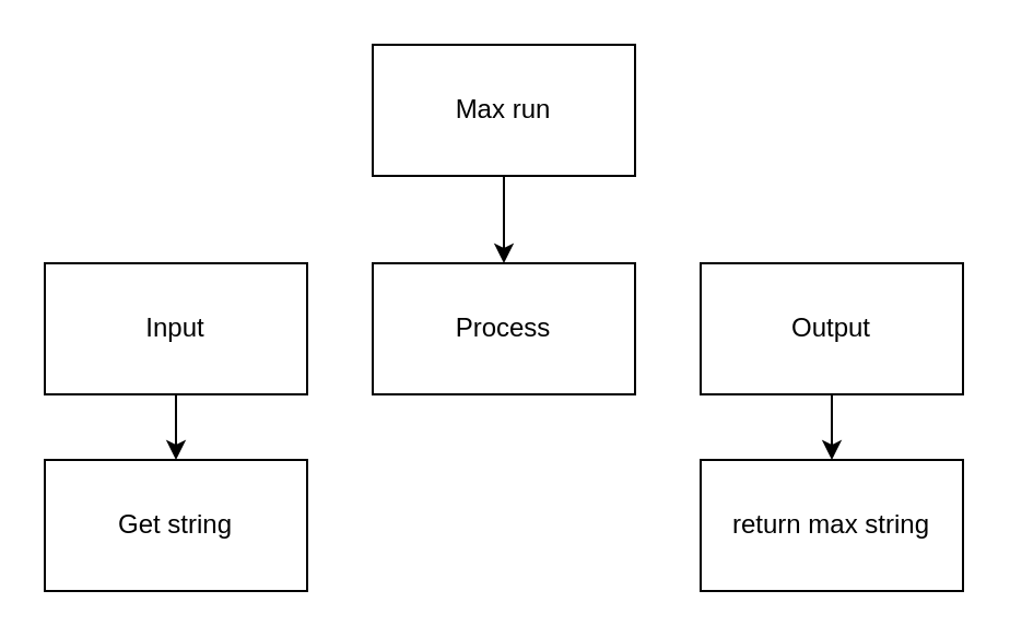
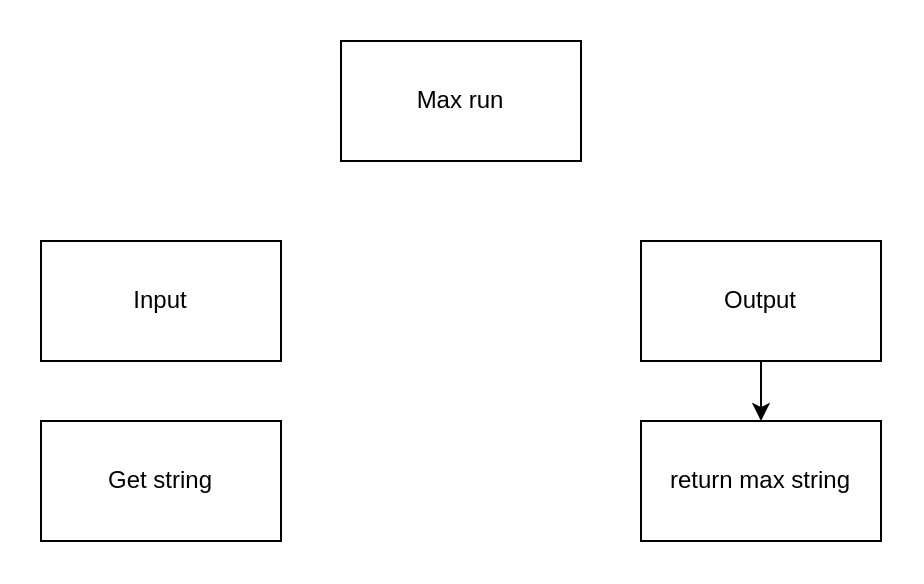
- <mxCell id="2" value="" style="edgeStyle=none;html=1;" parent="1" source="3" target="8" edge="1"><mxGeometry relative="1" as="geometry" /></mxCell>
- <mxCell id="8" value="Process" style="rounded=0;whiteSpace=wrap;html=1;" parent="1" vertex="1"><mxGeometry x="170" y="120" width="120" height="60" as="geometry" /></mxCell>
- <mxCell id="4" value="" style="edgeStyle=none;html=1;" parent="1" source="5" target="9" edge="1"><mxGeometry relative="1" as="geometry" /></mxCell>
